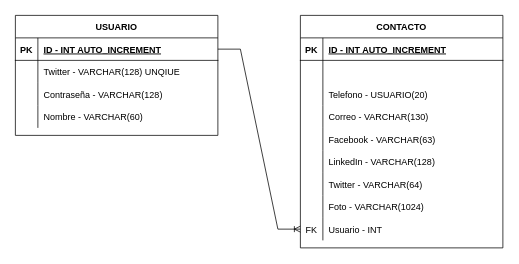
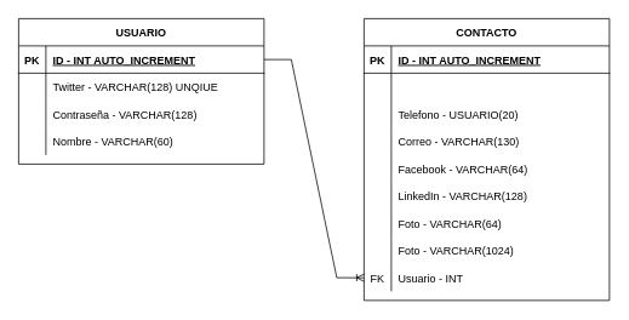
- <mxCell id="29" value="Facebook - VARCHAR(63)" style="shape=partialRectangle;connectable=0;fillColor=none;top=0;left=0;bottom=0;right=0;align=left;spacingLeft=6;overflow=hidden;" vertex="1" parent="27"><mxGeometry x="30" width="240" height="30" as="geometry"><mxRectangle width="240" height="30" as="alternateBounds" /></mxGeometry></mxCell>
+ <mxCell id="29" value="Facebook - VARCHAR(64)" style="shape=partialRectangle;connectable=0;fillColor=none;top=0;left=0;bottom=0;right=0;align=left;spacingLeft=6;overflow=hidden;" vertex="1" parent="27"><mxGeometry x="30" width="240" height="30" as="geometry"><mxRectangle width="240" height="30" as="alternateBounds" /></mxGeometry></mxCell>
- <mxCell id="35" value="Twitter - VARCHAR(64)" style="shape=partialRectangle;connectable=0;fillColor=none;top=0;left=0;bottom=0;right=0;align=left;spacingLeft=6;overflow=hidden;" vertex="1" parent="33"><mxGeometry x="30" width="240" height="30" as="geometry"><mxRectangle width="240" height="30" as="alternateBounds" /></mxGeometry></mxCell>
+ <mxCell id="35" value="Foto - VARCHAR(64)" style="shape=partialRectangle;connectable=0;fillColor=none;top=0;left=0;bottom=0;right=0;align=left;spacingLeft=6;overflow=hidden;" vertex="1" parent="33"><mxGeometry x="30" width="240" height="30" as="geometry"><mxRectangle width="240" height="30" as="alternateBounds" /></mxGeometry></mxCell>
